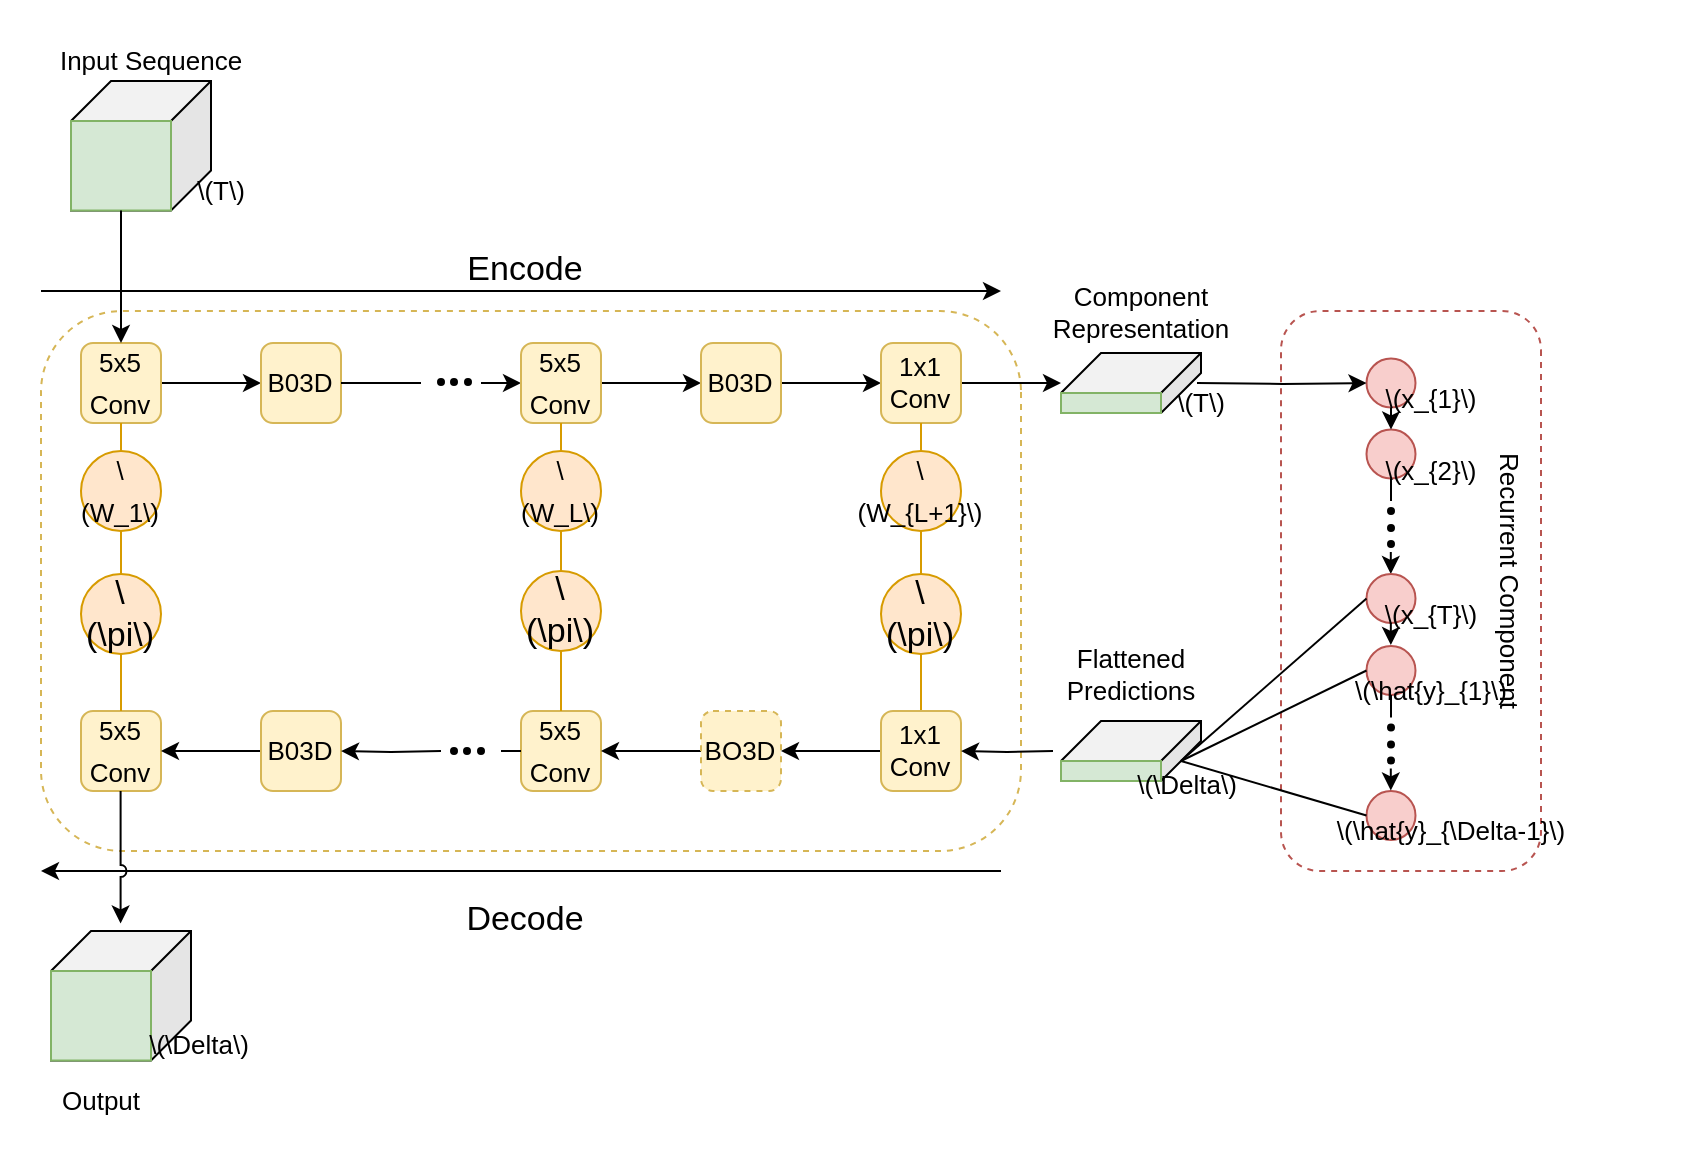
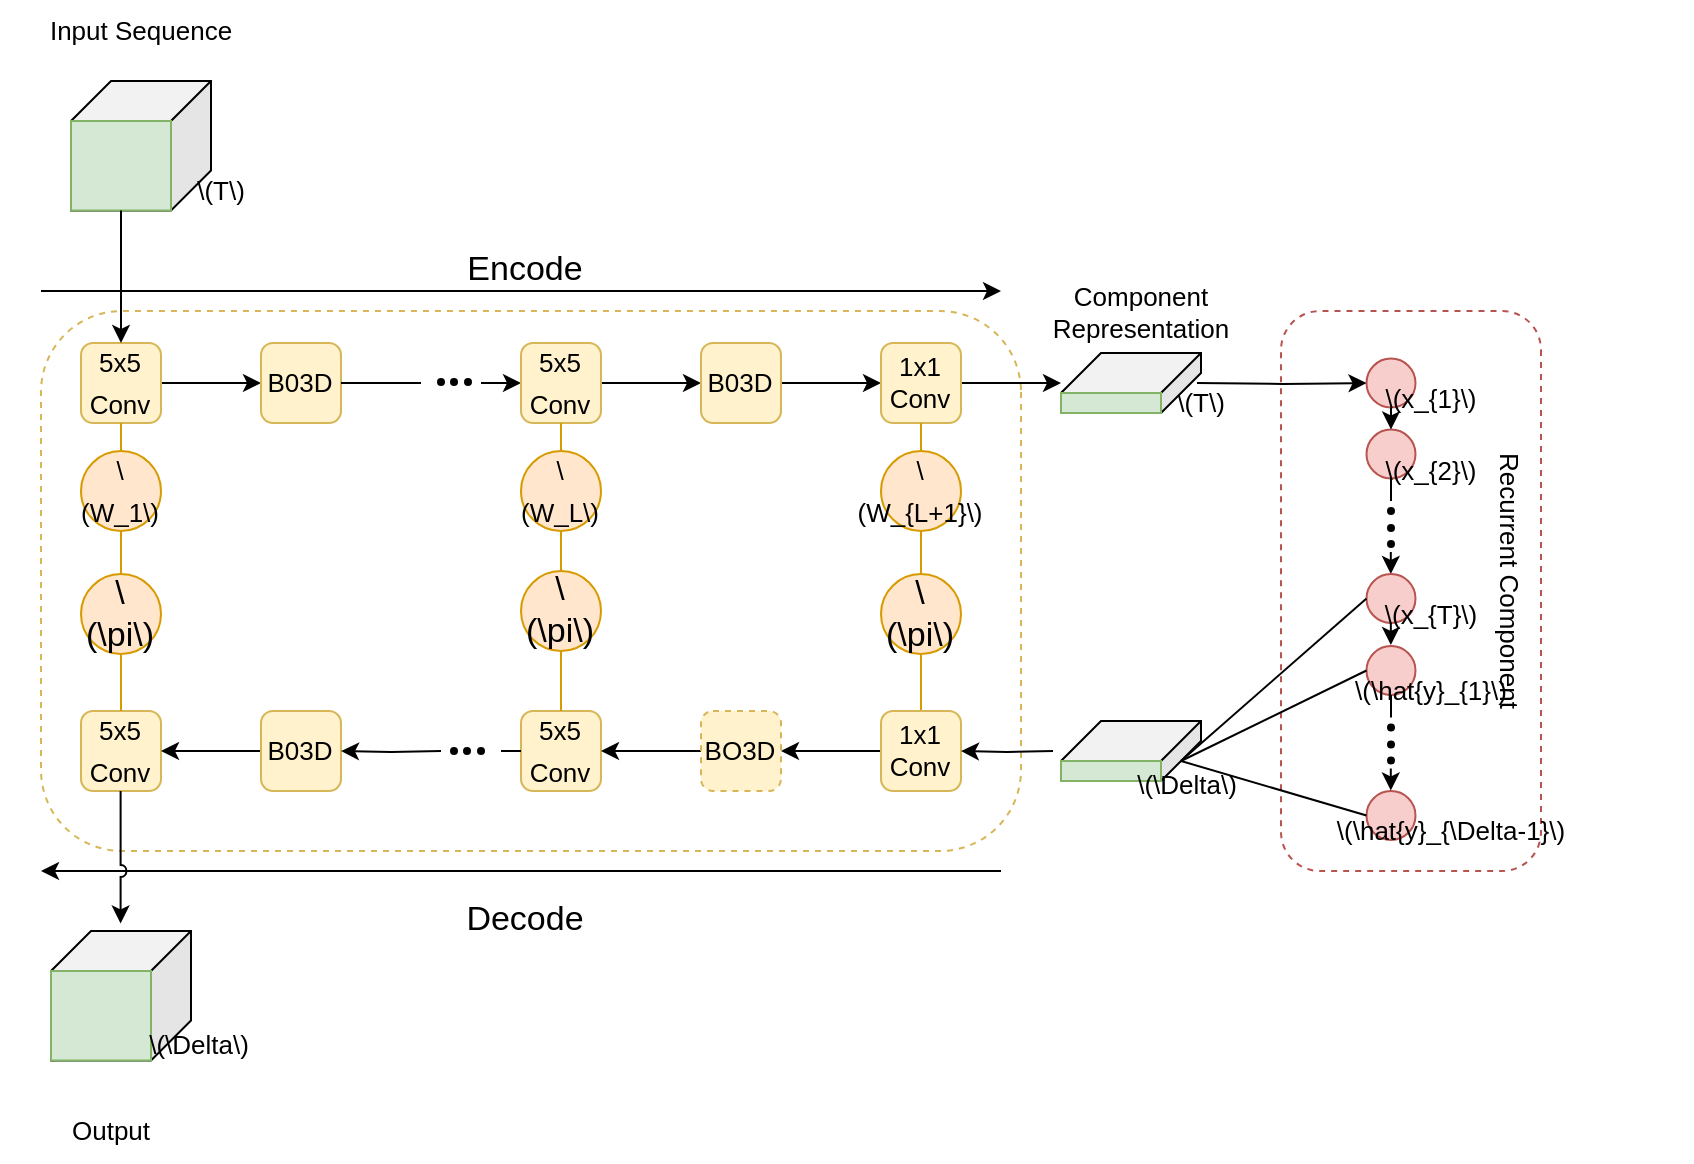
- <mxCell id="5" value="Input Sequence" style="text;html=1;align=center;verticalAlign=middle;resizable=0;points=[];;autosize=1;fontSize=13;" parent="1" vertex="1"><mxGeometry x="20" y="20" width="110" height="20" as="geometry" /></mxCell>
+ <mxCell id="5" value="Input Sequence" style="text;html=1;align=center;verticalAlign=middle;resizable=0;points=[];;autosize=1;fontSize=13;" parent="1" vertex="1"><mxGeometry x="15" y="5" width="110" height="20" as="geometry" /></mxCell>
- <mxCell id="87" value="&lt;div style=&quot;font-size: 13px&quot;&gt;Flattened &lt;br style=&quot;font-size: 13px&quot;&gt;&lt;/div&gt;&lt;div style=&quot;font-size: 13px&quot;&gt;Predictions&lt;/div&gt;" style="text;html=1;align=center;verticalAlign=middle;resizable=0;points=[];;autosize=1;fontSize=13;" parent="1" vertex="1"><mxGeometry x="525" y="316.5" width="80" height="40" as="geometry" /></mxCell>
- <mxCell id="92" value="Output" style="text;html=1;align=center;verticalAlign=middle;resizable=0;points=[];;autosize=1;fontSize=13;" parent="1" vertex="1"><mxGeometry x="25" y="540" width="50" height="20" as="geometry" /></mxCell>
+ <mxCell id="92" value="Output" style="text;html=1;align=center;verticalAlign=middle;resizable=0;points=[];;autosize=1;fontSize=13;" parent="1" vertex="1"><mxGeometry x="30" y="555" width="50" height="20" as="geometry" /></mxCell>
